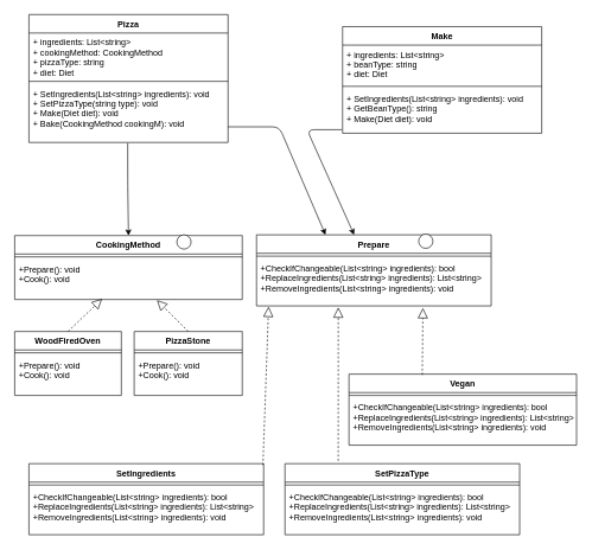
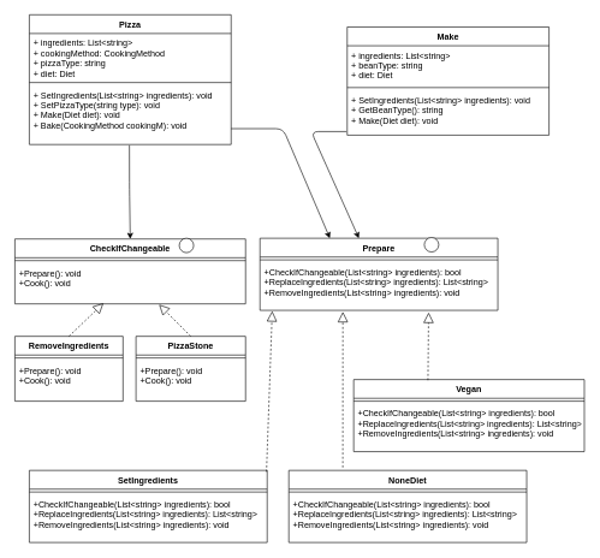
- <mxCell id="20" value="CookingMethod" style="swimlane;fontStyle=1;align=center;verticalAlign=top;childLayout=stackLayout;horizontal=1;startSize=26;horizontalStack=0;resizeParent=1;resizeParentMax=0;resizeLast=0;collapsible=1;marginBottom=0;" parent="1" vertex="1"><mxGeometry x="20" y="331" width="320" height="90" as="geometry" /></mxCell>
+ <mxCell id="20" value="CheckIfChangeable" style="swimlane;fontStyle=1;align=center;verticalAlign=top;childLayout=stackLayout;horizontal=1;startSize=26;horizontalStack=0;resizeParent=1;resizeParentMax=0;resizeLast=0;collapsible=1;marginBottom=0;" parent="1" vertex="1"><mxGeometry x="20" y="331" width="320" height="90" as="geometry" /></mxCell>
- <mxCell id="24" value="WoodFiredOven" style="swimlane;fontStyle=1;align=center;verticalAlign=top;childLayout=stackLayout;horizontal=1;startSize=26;horizontalStack=0;resizeParent=1;resizeParentMax=0;resizeLast=0;collapsible=1;marginBottom=0;" parent="1" vertex="1"><mxGeometry x="20" y="466" width="150" height="90" as="geometry" /></mxCell>
+ <mxCell id="24" value="RemoveIngredients" style="swimlane;fontStyle=1;align=center;verticalAlign=top;childLayout=stackLayout;horizontal=1;startSize=26;horizontalStack=0;resizeParent=1;resizeParentMax=0;resizeLast=0;collapsible=1;marginBottom=0;" parent="1" vertex="1"><mxGeometry x="20" y="466" width="150" height="90" as="geometry" /></mxCell>
- <mxCell id="11" value="SetPizzaType" style="swimlane;fontStyle=1;align=center;verticalAlign=top;childLayout=stackLayout;horizontal=1;startSize=26;horizontalStack=0;resizeParent=1;resizeParentMax=0;resizeLast=0;collapsible=1;marginBottom=0;" parent="1" vertex="1"><mxGeometry x="400" y="652" width="330" height="100" as="geometry" /></mxCell>
+ <mxCell id="11" value="NoneDiet" style="swimlane;fontStyle=1;align=center;verticalAlign=top;childLayout=stackLayout;horizontal=1;startSize=26;horizontalStack=0;resizeParent=1;resizeParentMax=0;resizeLast=0;collapsible=1;marginBottom=0;" parent="1" vertex="1"><mxGeometry x="400" y="652" width="330" height="100" as="geometry" /></mxCell>
